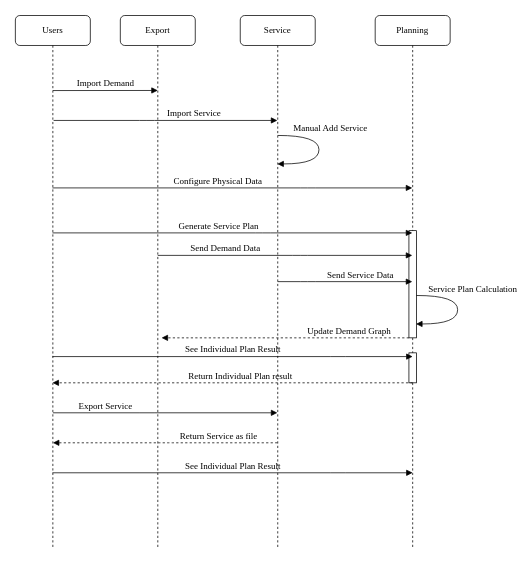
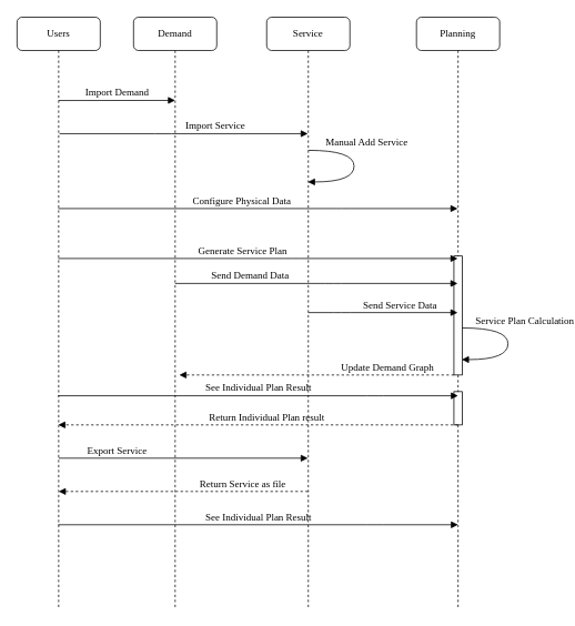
- <mxCell id="2" value="Export" style="shape=umlLifeline;perimeter=lifelinePerimeter;whiteSpace=wrap;html=1;container=1;collapsible=0;recursiveResize=0;outlineConnect=0;rounded=1;shadow=0;comic=0;labelBackgroundColor=none;strokeColor=#000000;strokeWidth=1;fillColor=#FFFFFF;fontFamily=Verdana;fontSize=12;fontColor=#000000;align=center;" parent="1" vertex="1"><mxGeometry x="160" y="20" width="100" height="710" as="geometry" /></mxCell>
+ <mxCell id="2" value="Demand" style="shape=umlLifeline;perimeter=lifelinePerimeter;whiteSpace=wrap;html=1;container=1;collapsible=0;recursiveResize=0;outlineConnect=0;rounded=1;shadow=0;comic=0;labelBackgroundColor=none;strokeColor=#000000;strokeWidth=1;fillColor=#FFFFFF;fontFamily=Verdana;fontSize=12;fontColor=#000000;align=center;" parent="1" vertex="1"><mxGeometry x="160" y="20" width="100" height="710" as="geometry" /></mxCell>
